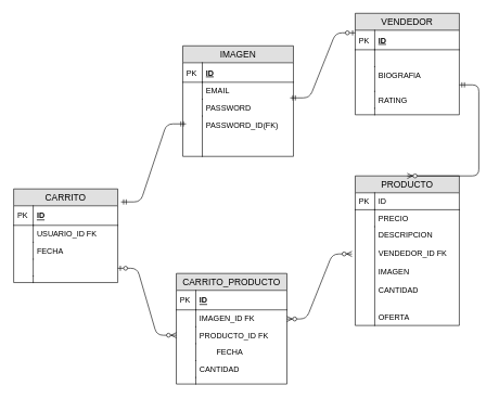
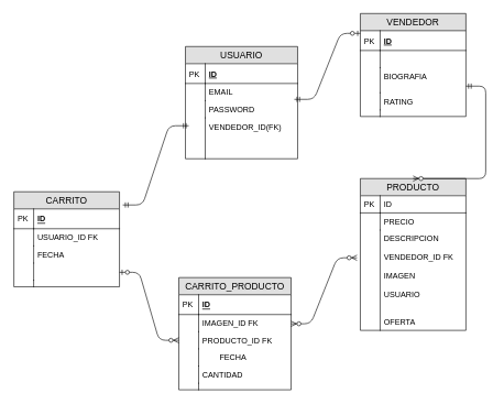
- <mxCell id="2" value="IMAGEN" style="swimlane;fontStyle=0;childLayout=stackLayout;horizontal=1;startSize=26;fillColor=#e0e0e0;horizontalStack=0;resizeParent=1;resizeParentMax=0;resizeLast=0;collapsible=1;marginBottom=0;swimlaneFillColor=#ffffff;align=center;fontSize=14;" parent="1" vertex="1"><mxGeometry x="280" y="70" width="170" height="170" as="geometry" /></mxCell>
+ <mxCell id="2" value="USUARIO" style="swimlane;fontStyle=0;childLayout=stackLayout;horizontal=1;startSize=26;fillColor=#e0e0e0;horizontalStack=0;resizeParent=1;resizeParentMax=0;resizeLast=0;collapsible=1;marginBottom=0;swimlaneFillColor=#ffffff;align=center;fontSize=14;" parent="1" vertex="1"><mxGeometry x="280" y="70" width="170" height="170" as="geometry" /></mxCell>
- <mxCell id="9" value="PASSWORD_ID(FK)&#10;" style="shape=partialRectangle;top=0;left=0;right=0;bottom=0;align=left;verticalAlign=top;fillColor=none;spacingLeft=34;spacingRight=4;overflow=hidden;rotatable=0;points=[[0,0.5],[1,0.5]];portConstraint=eastwest;dropTarget=0;fontSize=12;" parent="2" vertex="1"><mxGeometry y="108" width="170" height="62" as="geometry" /></mxCell>
+ <mxCell id="9" value="VENDEDOR_ID(FK)&#10;" style="shape=partialRectangle;top=0;left=0;right=0;bottom=0;align=left;verticalAlign=top;fillColor=none;spacingLeft=34;spacingRight=4;overflow=hidden;rotatable=0;points=[[0,0.5],[1,0.5]];portConstraint=eastwest;dropTarget=0;fontSize=12;" parent="2" vertex="1"><mxGeometry y="108" width="170" height="62" as="geometry" /></mxCell>
- <mxCell id="16" value="DESCRIPCION&#10;&#10;VENDEDOR_ID FK&#10;&#10;IMAGEN&#10;&#10;CANTIDAD &#10;&#10;&#10;OFERTA&#10;&#10;" style="shape=partialRectangle;top=0;left=0;right=0;bottom=0;align=left;verticalAlign=top;fillColor=none;spacingLeft=34;spacingRight=4;overflow=hidden;rotatable=0;points=[[0,0.5],[1,0.5]];portConstraint=eastwest;dropTarget=0;fontSize=12;" parent="11" vertex="1"><mxGeometry y="78" width="160" height="152" as="geometry" /></mxCell>
+ <mxCell id="16" value="DESCRIPCION&#10;&#10;VENDEDOR_ID FK&#10;&#10;IMAGEN&#10;&#10;USUARIO &#10;&#10;&#10;OFERTA&#10;&#10;" style="shape=partialRectangle;top=0;left=0;right=0;bottom=0;align=left;verticalAlign=top;fillColor=none;spacingLeft=34;spacingRight=4;overflow=hidden;rotatable=0;points=[[0,0.5],[1,0.5]];portConstraint=eastwest;dropTarget=0;fontSize=12;" parent="11" vertex="1"><mxGeometry y="78" width="160" height="152" as="geometry" /></mxCell>
